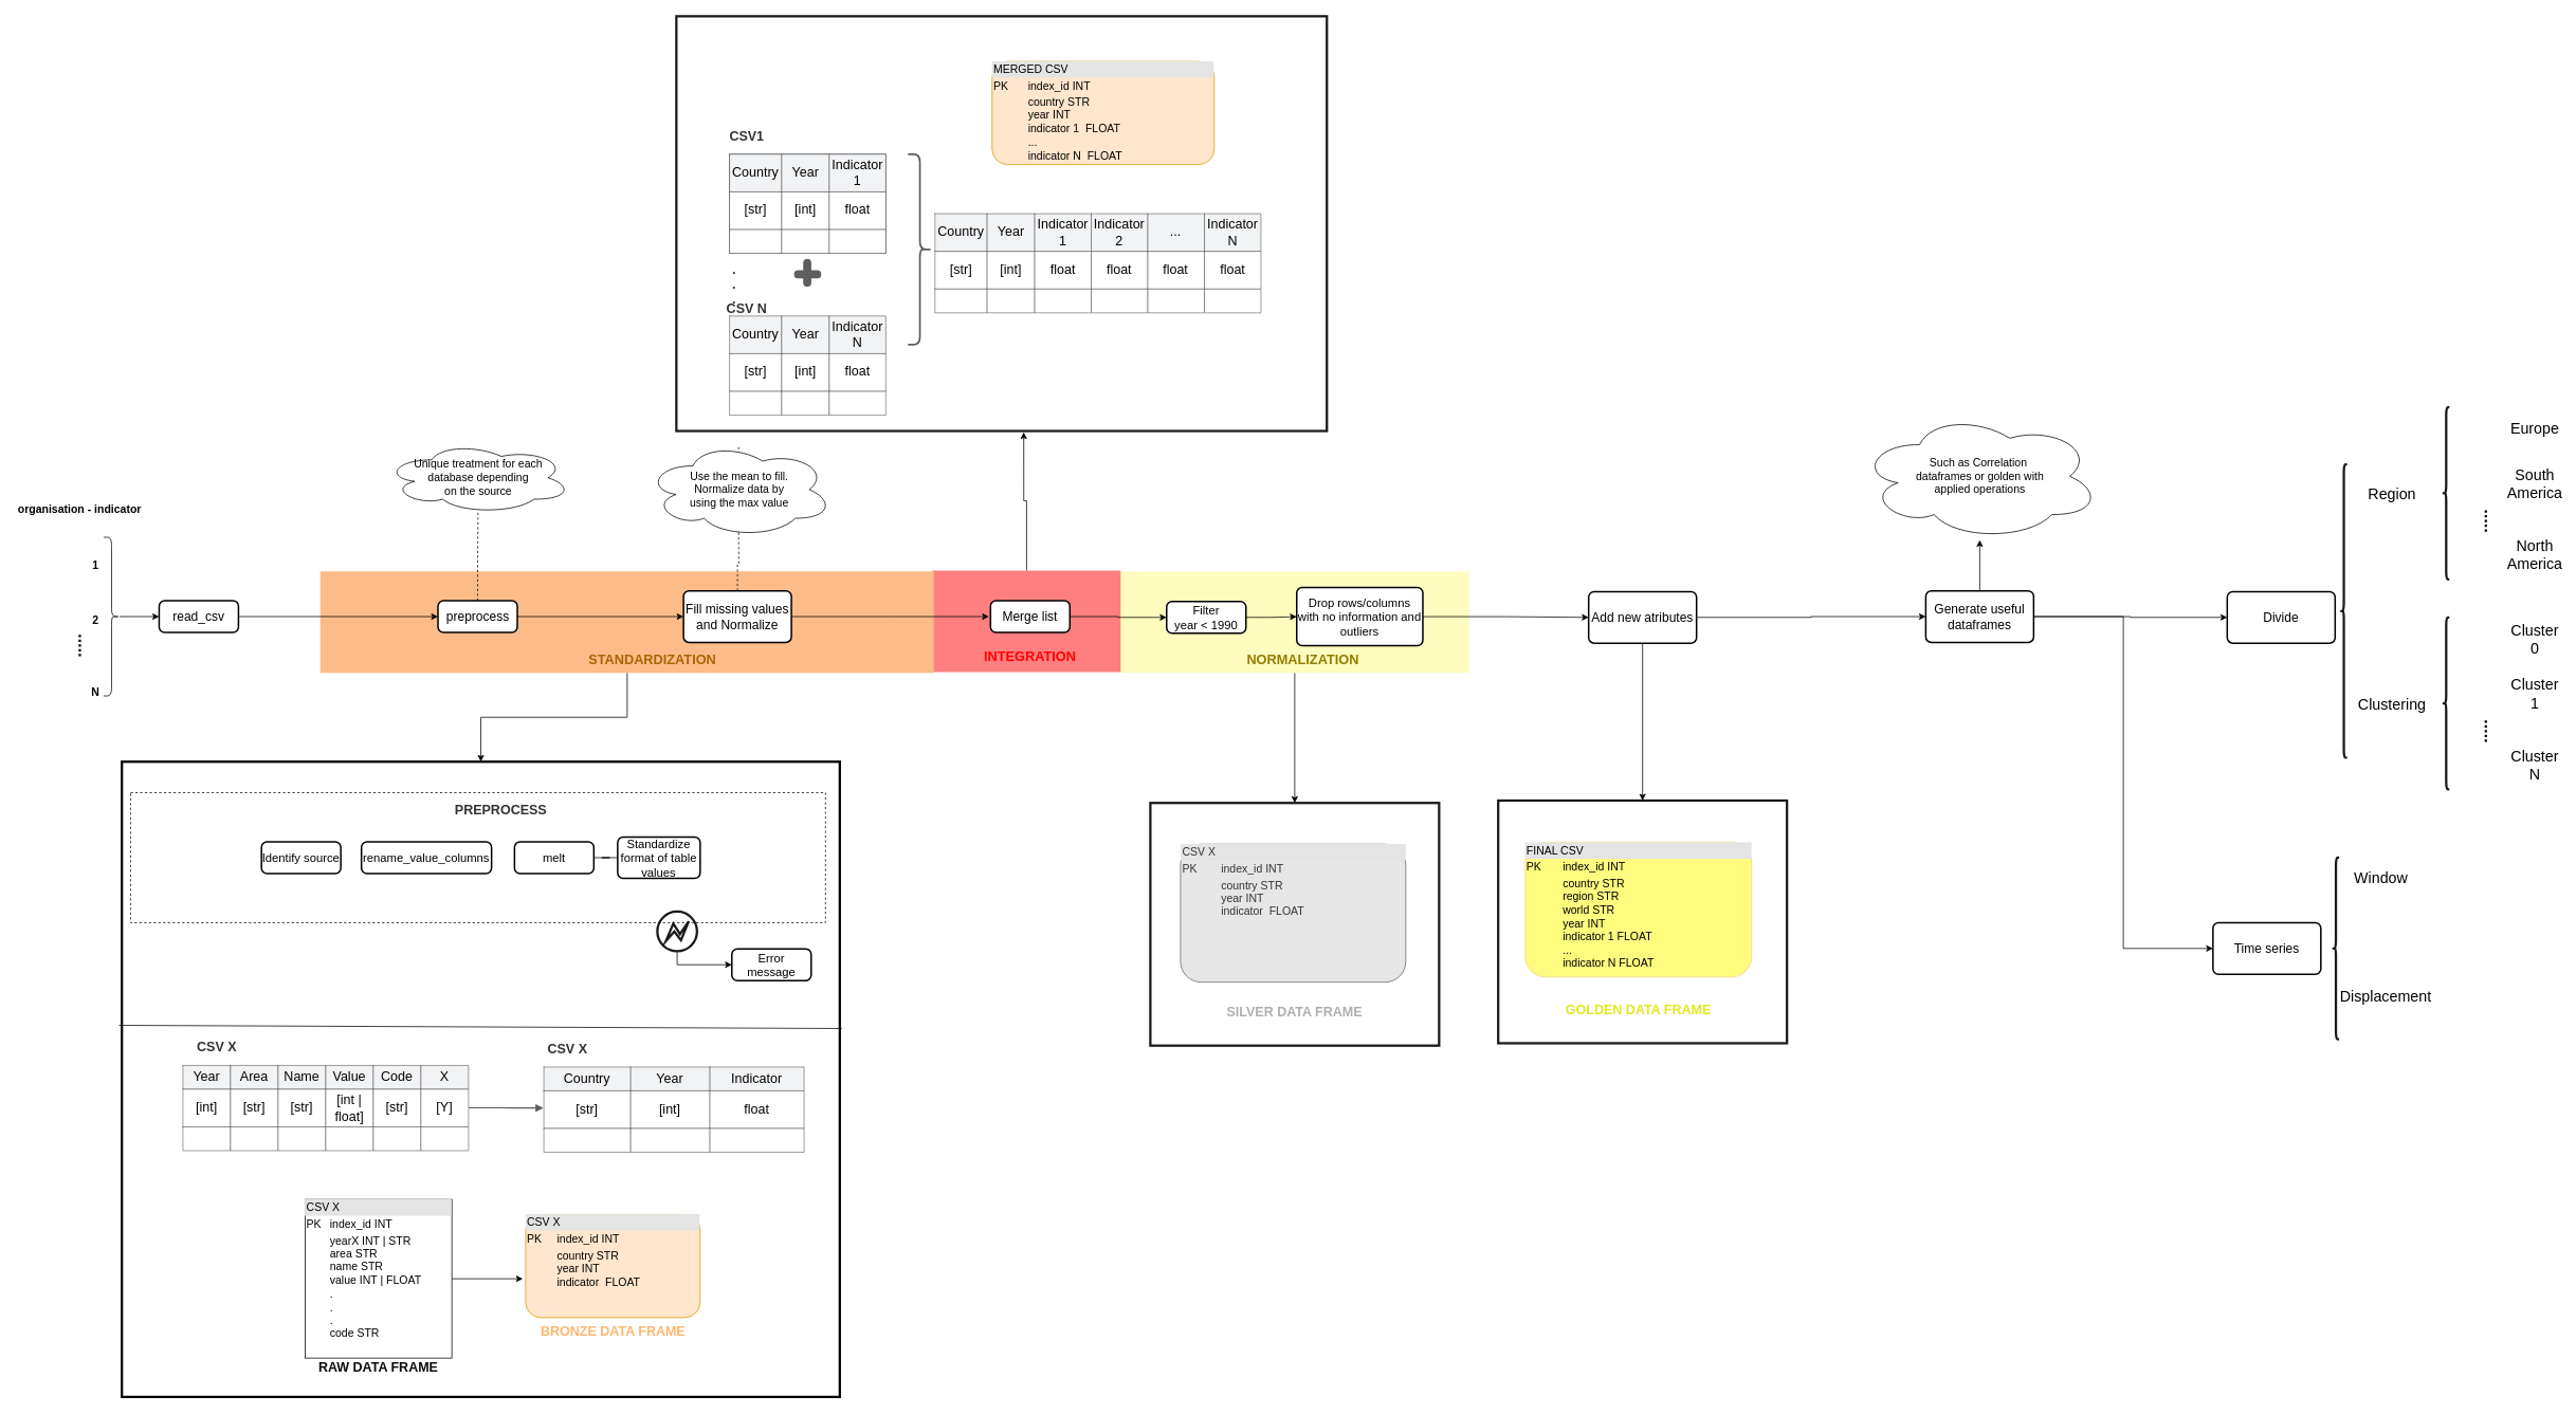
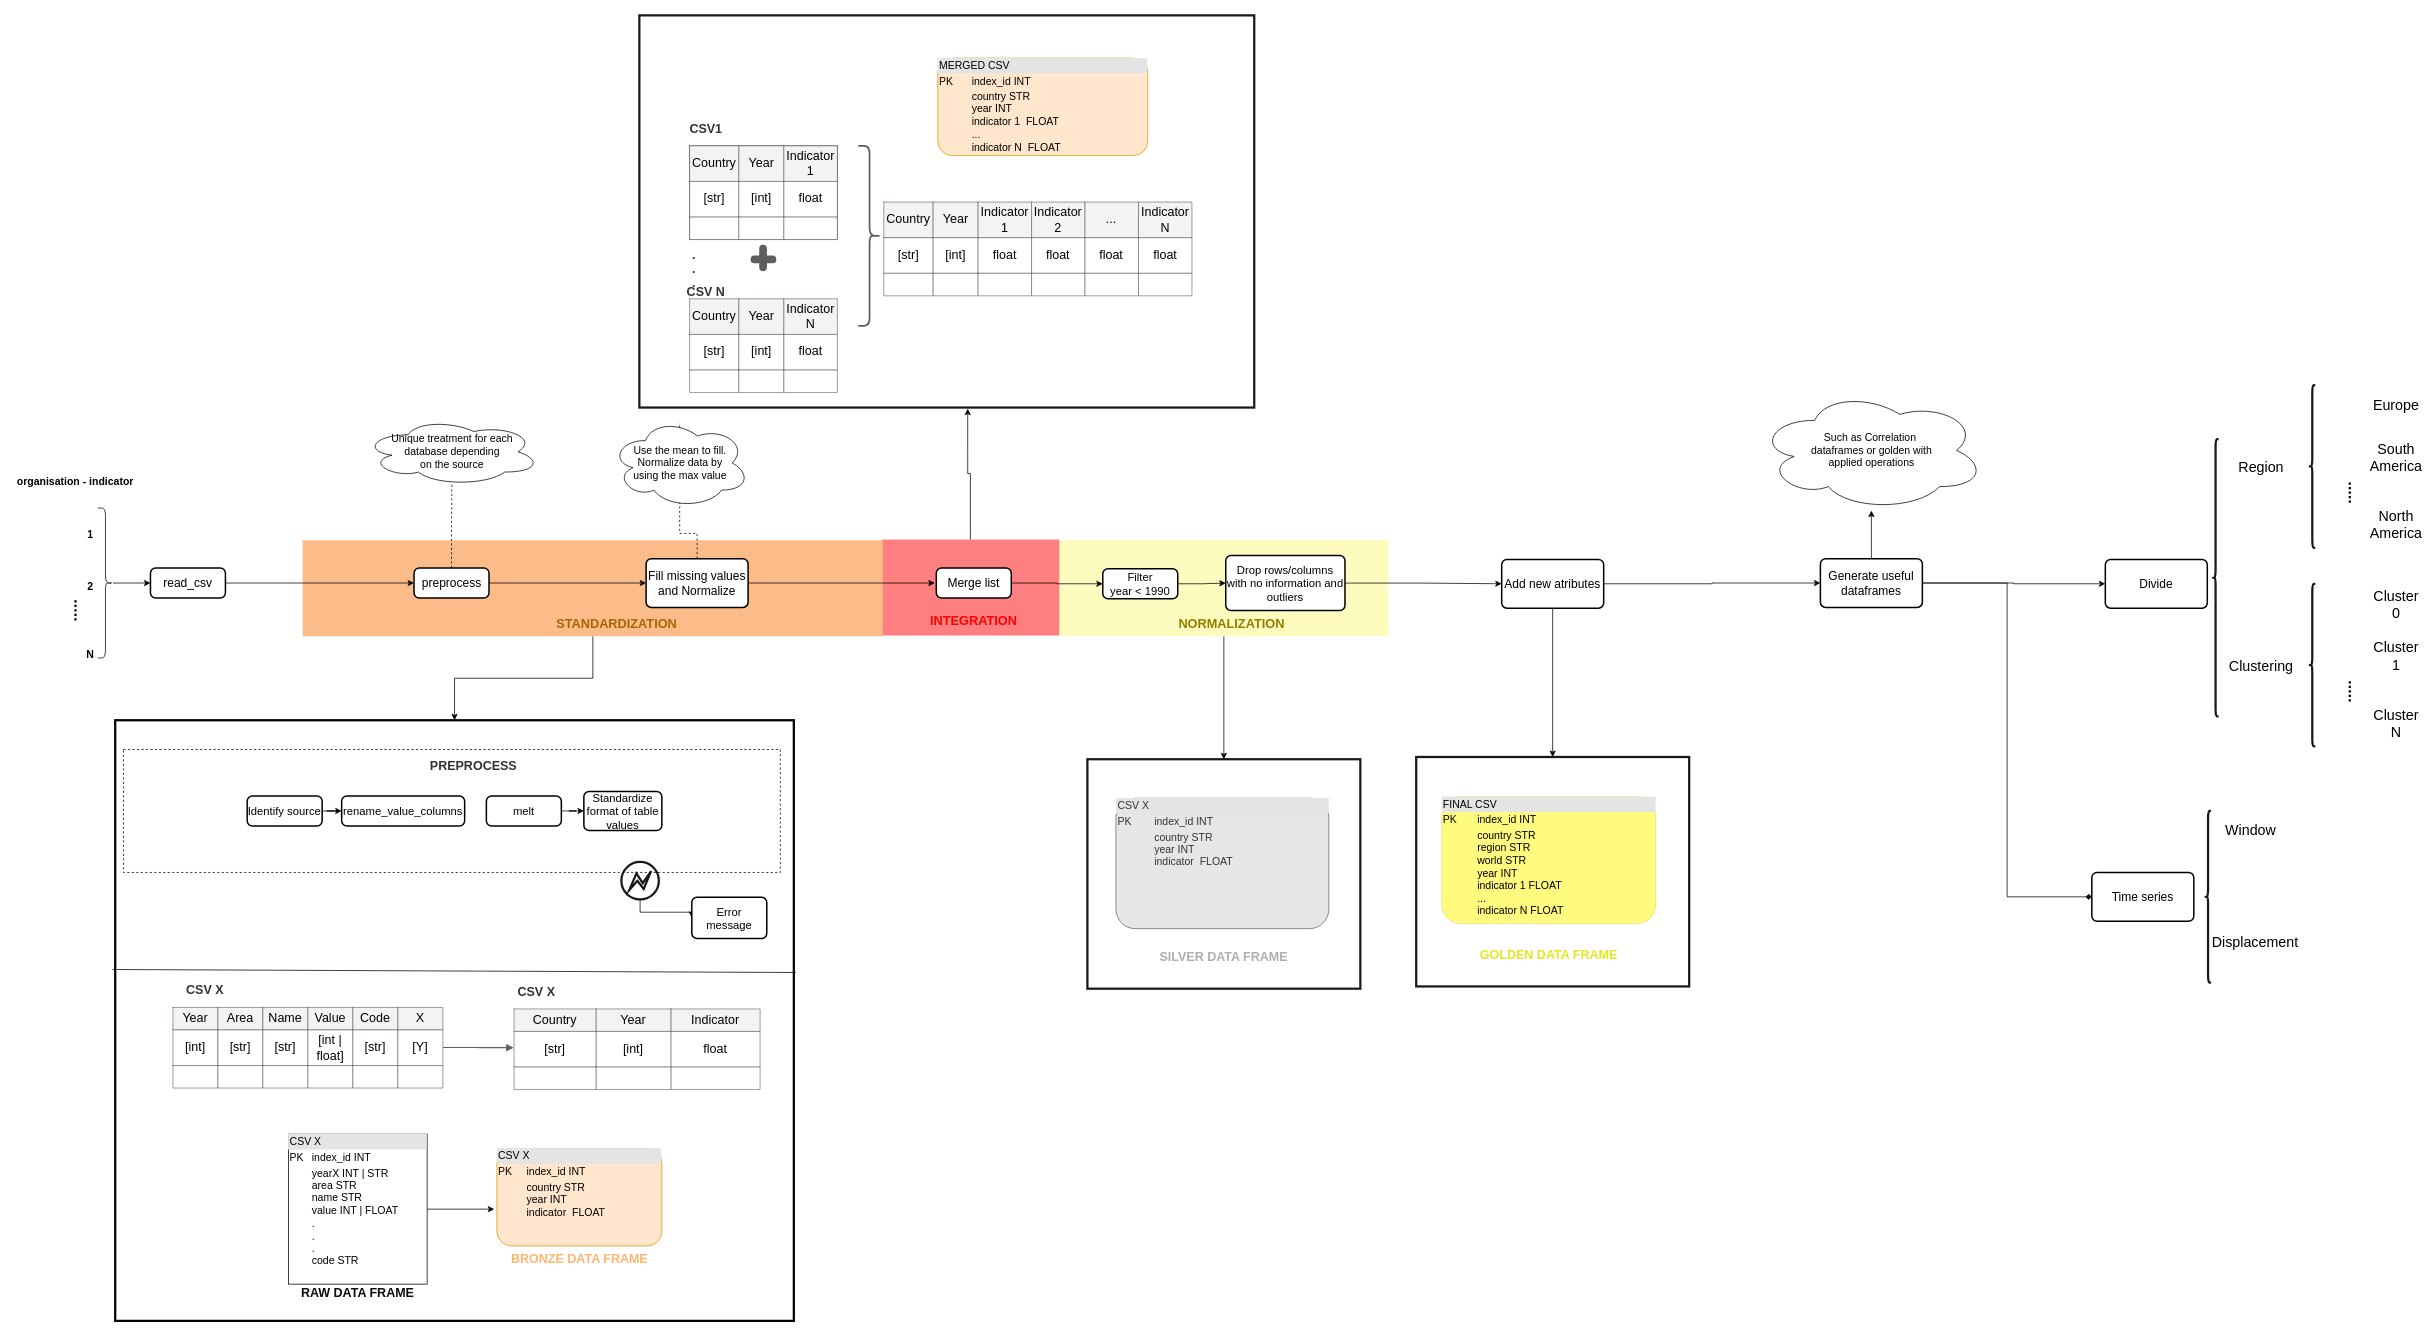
- <mxCell id="128" value="Use the mean to fill.&lt;br&gt;Normalize data by &lt;br&gt;using the max value" style="ellipse;shape=cloud;whiteSpace=wrap;html=1;rounded=0;fontSize=14;" parent="1" vertex="1"><mxGeometry x="814" width="235" height="120" as="geometry" y="557" /></mxCell>
+ <mxCell id="128" value="Use the mean to fill.&lt;br&gt;Normalize data by &lt;br&gt;using the max value" style="ellipse;shape=cloud;whiteSpace=wrap;html=1;rounded=0;fontSize=14;" parent="1" vertex="1"><mxGeometry x="814" y="557" width="185" height="120" as="geometry" /></mxCell>
+ <mxCell id="64" style="edgeStyle=orthogonalEdgeStyle;rounded=0;orthogonalLoop=1;jettySize=auto;html=1;entryX=0;entryY=0.5;entryDx=0;entryDy=0;fontSize=19;endArrow=classic;endFill=1;strokeWidth=1;" parent="1" source="65" target="66" edge="1"><mxGeometry relative="1" as="geometry" /></mxCell>
- <mxCell id="67" style="edgeStyle=orthogonalEdgeStyle;rounded=0;orthogonalLoop=1;jettySize=auto;html=1;entryX=0;entryY=0.5;entryDx=0;entryDy=0;fontSize=19;endArrow=none;endFill=1;strokeWidth=1;" parent="1" source="68" target="69" edge="1"><mxGeometry relative="1" as="geometry" /></mxCell>
+ <mxCell id="67" style="edgeStyle=orthogonalEdgeStyle;rounded=0;orthogonalLoop=1;jettySize=auto;html=1;entryX=0;entryY=0.5;entryDx=0;entryDy=0;fontSize=19;endArrow=classic;endFill=1;strokeWidth=1;" parent="1" source="68" target="69" edge="1"><mxGeometry relative="1" as="geometry" /></mxCell>
- <mxCell id="169" style="edgeStyle=orthogonalEdgeStyle;rounded=0;orthogonalLoop=1;jettySize=auto;html=1;entryX=0;entryY=0.5;entryDx=0;entryDy=0;fontColor=#967D00;" edge="1" parent="1" source="170" target="172"><mxGeometry relative="1" as="geometry" /></mxCell>
+ <mxCell id="169" style="edgeStyle=orthogonalEdgeStyle;rounded=0;orthogonalLoop=1;jettySize=auto;html=1;entryX=0;entryY=0.5;entryDx=0;entryDy=0;fontColor=#967D00;endArrow=diamond;" edge="1" parent="1" source="170" target="172"><mxGeometry relative="1" as="geometry" /></mxCell>
- <mxCell id="74" value="Error message" style="rounded=1;whiteSpace=wrap;html=1;absoluteArcSize=1;arcSize=14;strokeWidth=2;fontSize=15;" parent="1" vertex="1"><mxGeometry x="921.94" y="1196" width="100" height="40" as="geometry" /></mxCell>
+ <mxCell id="74" value="Error message" style="rounded=1;whiteSpace=wrap;html=1;absoluteArcSize=1;arcSize=14;strokeWidth=2;fontSize=15;" parent="1" vertex="1"><mxGeometry x="921.94" y="1196" width="100" height="55" as="geometry" /></mxCell>
